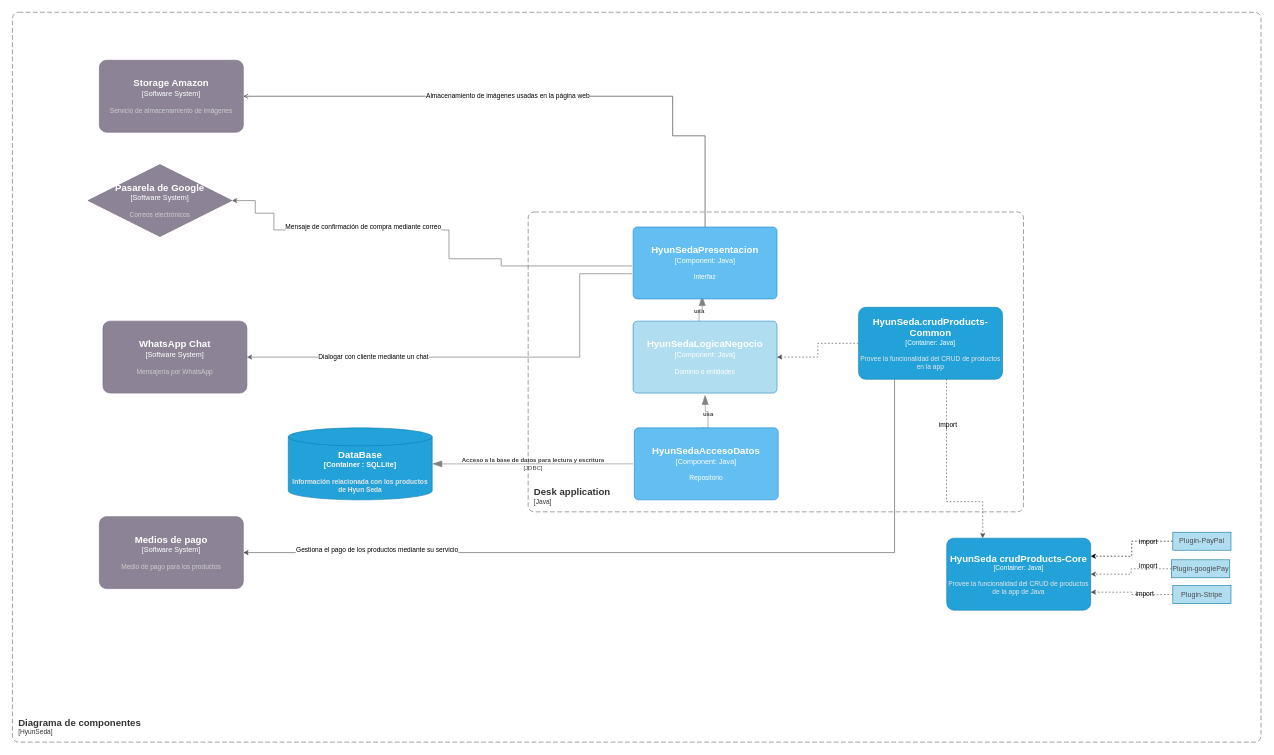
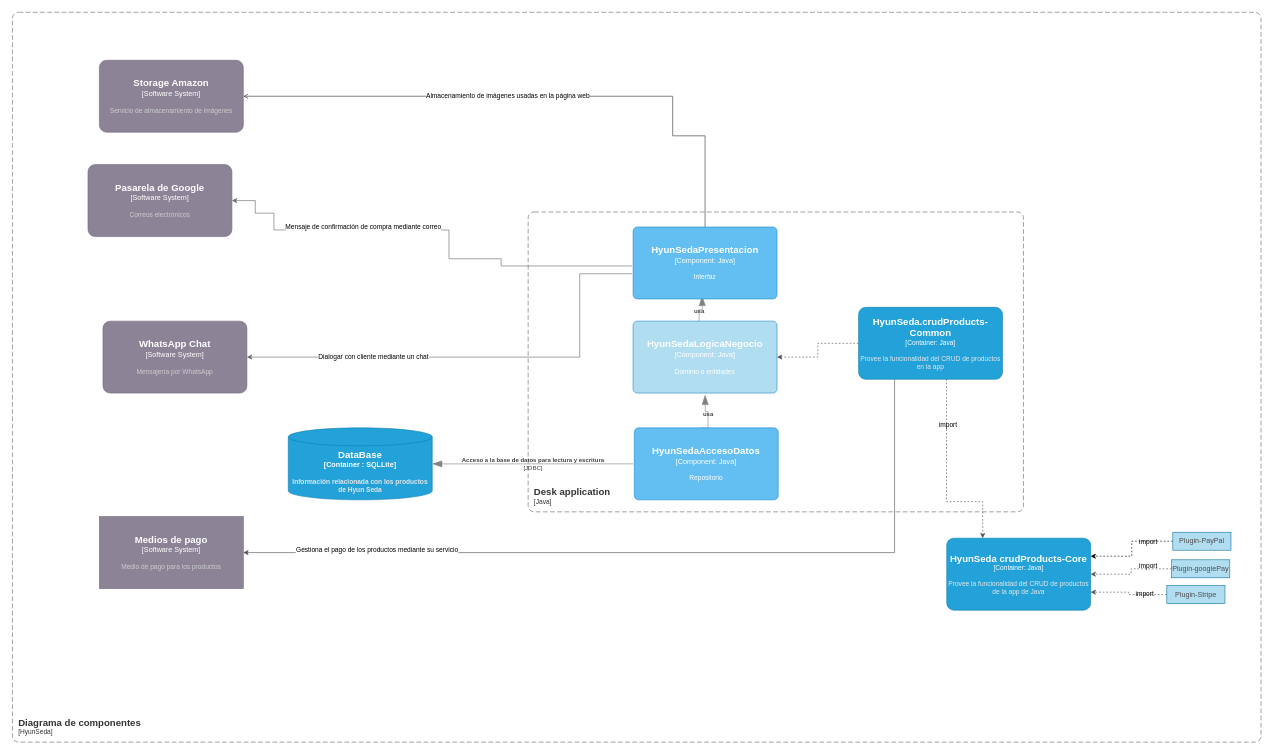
- <mxCell id="15" value="&lt;font style=&quot;font-size: 16px&quot;&gt;&lt;b&gt;Pasarela de Google&lt;/b&gt;&lt;/font&gt;&lt;div&gt;[Software System]&lt;/div&gt;&lt;br&gt;&lt;div&gt;&lt;font style=&quot;font-size: 11px&quot;&gt;&lt;font color=&quot;#cccccc&quot;&gt;Correos electrónicos&lt;/font&gt;&lt;/div&gt;" style="rhombus;whiteSpace=wrap;html=1;labelBackgroundColor=none;fillColor=#8C8496;fontColor=#ffffff;align=center;arcSize=10;strokeColor=#736782;metaEdit=1;resizable=0;points=[[0.25,0,0],[0.5,0,0],[0.75,0,0],[1,0.25,0],[1,0.5,0],[1,0.75,0],[0.75,1,0],[0.5,1,0],[0.25,1,0],[0,0.75,0],[0,0.5,0],[0,0.25,0]];" parent="1" vertex="1"><mxGeometry x="146" y="274" width="240" height="120" as="geometry" /></mxCell>
+ <mxCell id="15" value="&lt;font style=&quot;font-size: 16px&quot;&gt;&lt;b&gt;Pasarela de Google&lt;/b&gt;&lt;/font&gt;&lt;div&gt;[Software System]&lt;/div&gt;&lt;br&gt;&lt;div&gt;&lt;font style=&quot;font-size: 11px&quot;&gt;&lt;font color=&quot;#cccccc&quot;&gt;Correos electrónicos&lt;/font&gt;&lt;/div&gt;" style="rounded=1;whiteSpace=wrap;html=1;labelBackgroundColor=none;fillColor=#8C8496;fontColor=#ffffff;align=center;arcSize=10;strokeColor=#736782;metaEdit=1;resizable=0;points=[[0.25,0,0],[0.5,0,0],[0.75,0,0],[1,0.25,0],[1,0.5,0],[1,0.75,0],[0.75,1,0],[0.5,1,0],[0.25,1,0],[0,0.75,0],[0,0.5,0],[0,0.25,0]];" parent="1" vertex="1"><mxGeometry x="146" y="274" width="240" height="120" as="geometry" /></mxCell>
- <mxCell id="13" value="&lt;font style=&quot;font-size: 16px&quot;&gt;&lt;b&gt;Medios de pago&lt;/b&gt;&lt;/font&gt;&lt;div&gt;[Software System]&lt;/div&gt;&lt;br&gt;&lt;div&gt;&lt;font style=&quot;font-size: 11px&quot;&gt;&lt;font color=&quot;#cccccc&quot;&gt;Medio de pago para los productos&lt;/font&gt;&lt;/div&gt;" style="rounded=1;whiteSpace=wrap;html=1;labelBackgroundColor=none;fillColor=#8C8496;fontColor=#ffffff;align=center;arcSize=10;strokeColor=#736782;metaEdit=1;resizable=0;points=[[0.25,0,0],[0.5,0,0],[0.75,0,0],[1,0.25,0],[1,0.5,0],[1,0.75,0],[0.75,1,0],[0.5,1,0],[0.25,1,0],[0,0.75,0],[0,0.5,0],[0,0.25,0]];" parent="1" vertex="1"><mxGeometry x="165" y="861" width="240" height="120" as="geometry" /></mxCell>
+ <mxCell id="13" value="&lt;font style=&quot;font-size: 16px&quot;&gt;&lt;b&gt;Medios de pago&lt;/b&gt;&lt;/font&gt;&lt;div&gt;[Software System]&lt;/div&gt;&lt;br&gt;&lt;div&gt;&lt;font style=&quot;font-size: 11px&quot;&gt;&lt;font color=&quot;#cccccc&quot;&gt;Medio de pago para los productos&lt;/font&gt;&lt;/div&gt;" style="whiteSpace=wrap;html=1;labelBackgroundColor=none;fillColor=#8C8496;fontColor=#ffffff;align=center;arcSize=10;strokeColor=#736782;metaEdit=1;resizable=0;points=[[0.25,0,0],[0.5,0,0],[0.75,0,0],[1,0.25,0],[1,0.5,0],[1,0.75,0],[0.75,1,0],[0.5,1,0],[0.25,1,0],[0,0.75,0],[0,0.5,0],[0,0.25,0]];rounded=0;" parent="1" vertex="1"><mxGeometry x="165" y="861" width="240" height="120" as="geometry" /></mxCell>
- <mxCell id="33" value="Plugin-Stripe" style="text;html=1;strokeColor=#10739e;fillColor=#b1ddf0;align=center;verticalAlign=middle;whiteSpace=wrap;rounded=0;fontColor=#4D4D4D;" parent="1" vertex="1"><mxGeometry x="1955" y="976" width="97" height="30" as="geometry" /></mxCell>
+ <mxCell id="33" value="Plugin-Stripe" style="text;html=1;strokeColor=#10739e;fillColor=#b1ddf0;align=center;verticalAlign=middle;whiteSpace=wrap;rounded=0;fontColor=#4D4D4D;" parent="1" vertex="1"><mxGeometry x="1945" y="976" width="97" height="30" as="geometry" /></mxCell>
